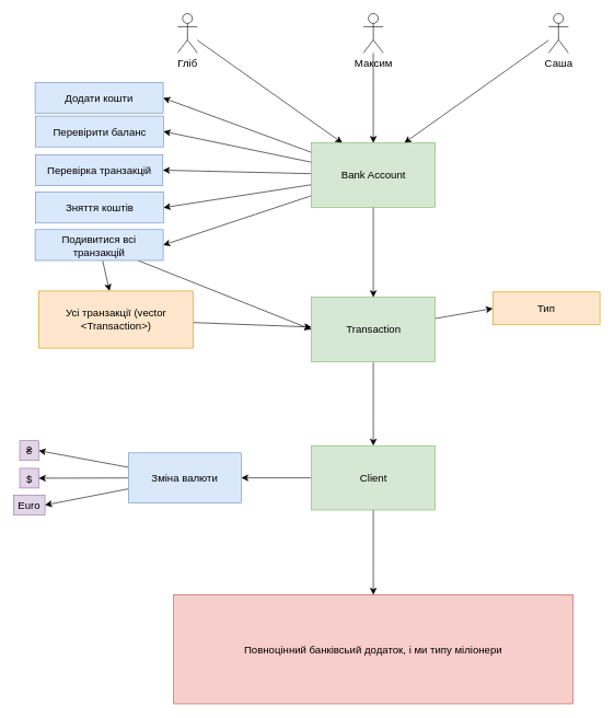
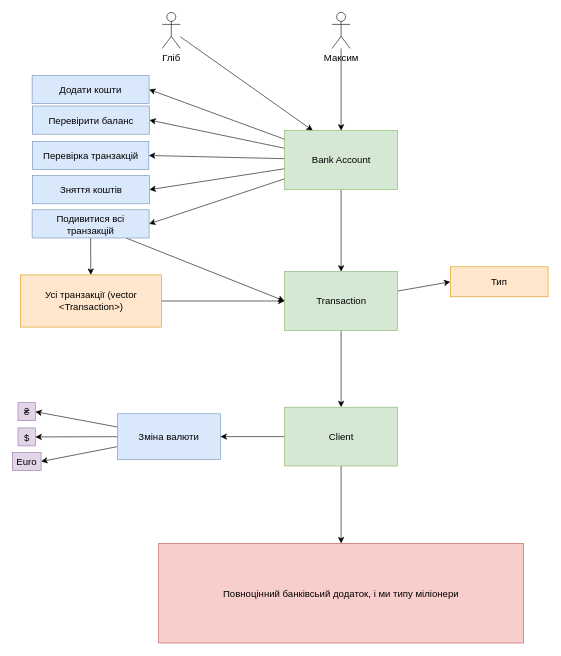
- <mxCell id="7" value="Саша" style="shape=umlActor;verticalLabelPosition=bottom;verticalAlign=top;html=1;outlineConnect=0;fontSize=16;" parent="1" vertex="1"><mxGeometry x="835" y="20" width="30" height="60" as="geometry" /></mxCell>
- <mxCell id="6" style="edgeStyle=none;curved=1;rounded=0;orthogonalLoop=1;jettySize=auto;html=1;entryX=0.75;entryY=0;entryDx=0;entryDy=0;fontSize=12;startSize=8;endSize=8;" parent="1" source="7" target="15" edge="1"><mxGeometry relative="1" as="geometry" /></mxCell>
- <mxCell id="30" value="Усі транзакції (vector &amp;lt;Transaction&amp;gt;)" style="rounded=0;whiteSpace=wrap;html=1;fontSize=16;fillColor=#ffe6cc;strokeColor=#d79b00;" parent="1" vertex="1"><mxGeometry x="58.5" y="442.5" width="235" height="87" as="geometry" /></mxCell>
+ <mxCell id="30" value="Усі транзакції (vector &amp;lt;Transaction&amp;gt;)" style="rounded=0;whiteSpace=wrap;html=1;fontSize=16;fillColor=#ffe6cc;strokeColor=#d79b00;" parent="1" vertex="1"><mxGeometry x="33.5" y="457.5" width="235" height="87" as="geometry" /></mxCell>
